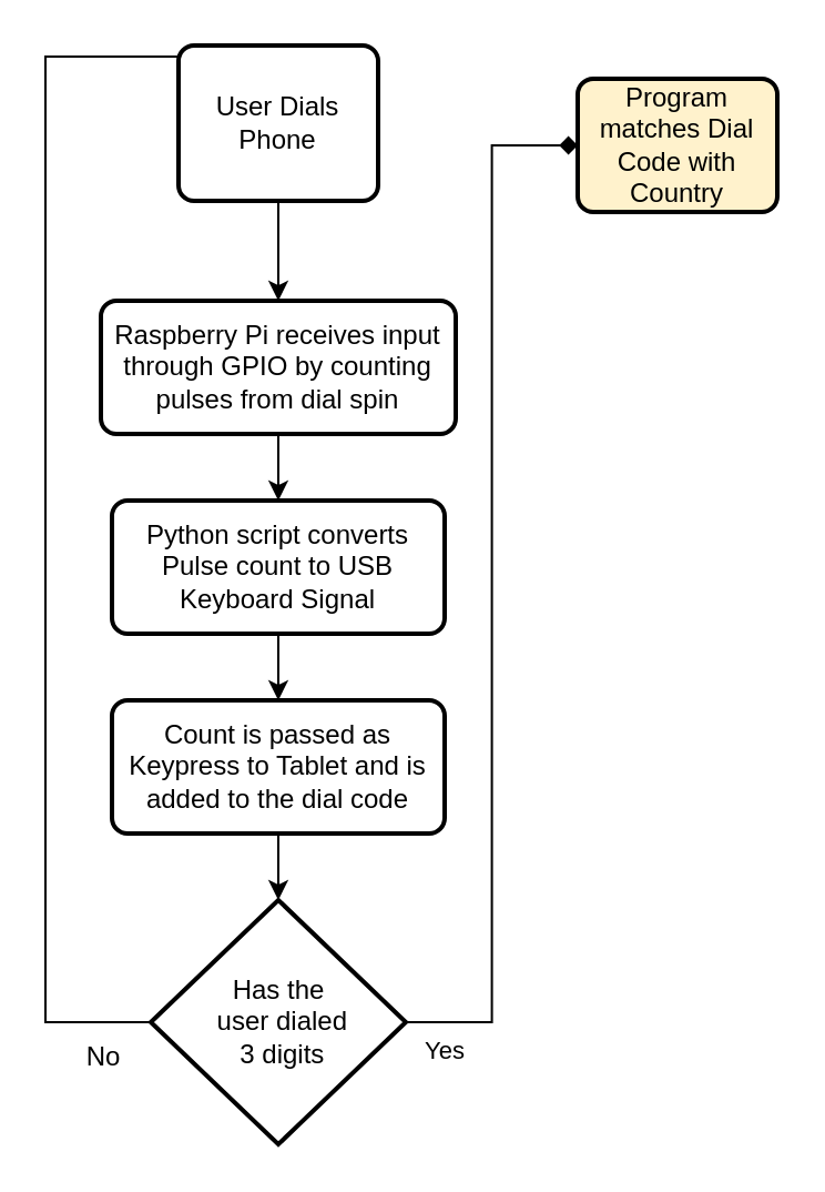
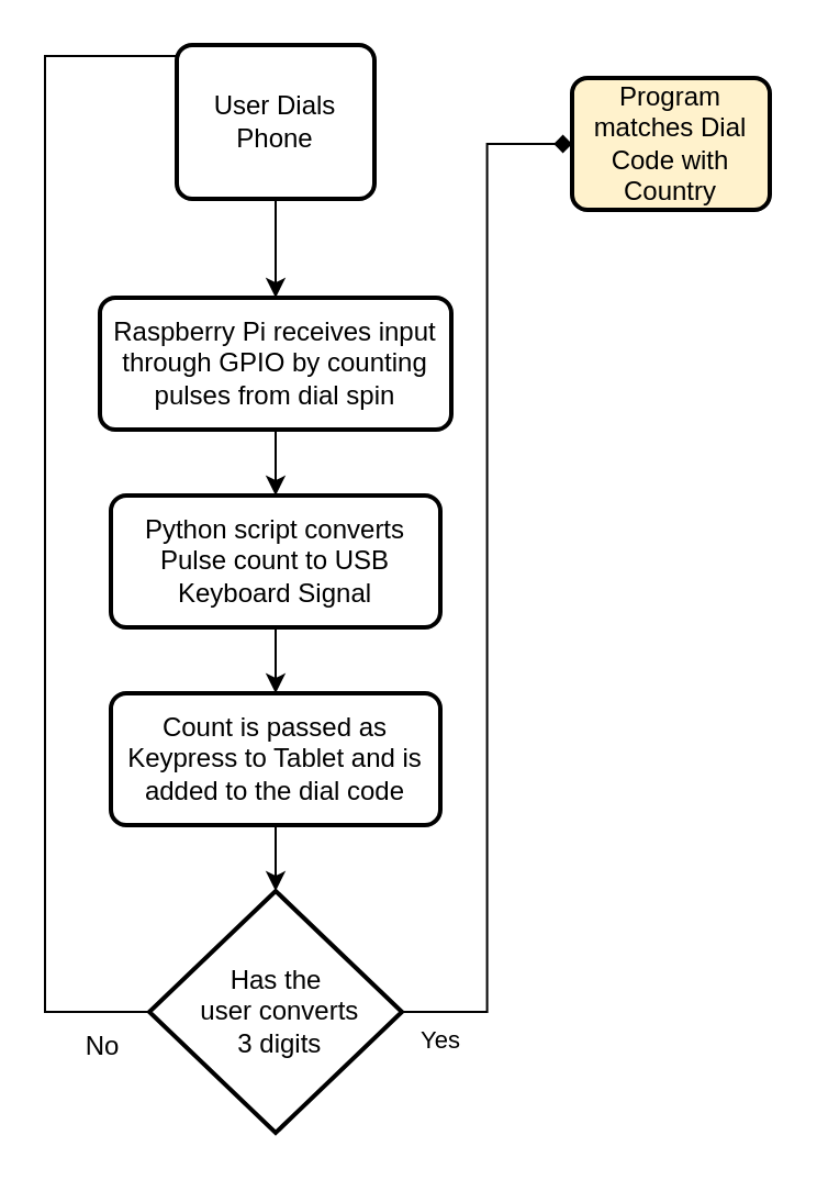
- <mxCell id="7" value="Has the&lt;br&gt;&amp;nbsp;user dialed&lt;br&gt;&amp;nbsp;3 digits" style="strokeWidth=2;html=1;shape=mxgraph.flowchart.decision;whiteSpace=wrap;" parent="1" vertex="1"><mxGeometry x="67.5" y="405" width="115" height="110" as="geometry" /></mxCell>
+ <mxCell id="7" value="Has the&lt;br&gt;&amp;nbsp;user converts&lt;br&gt;&amp;nbsp;3 digits" style="strokeWidth=2;html=1;shape=mxgraph.flowchart.decision;whiteSpace=wrap;" parent="1" vertex="1"><mxGeometry x="67.5" y="405" width="115" height="110" as="geometry" /></mxCell>
